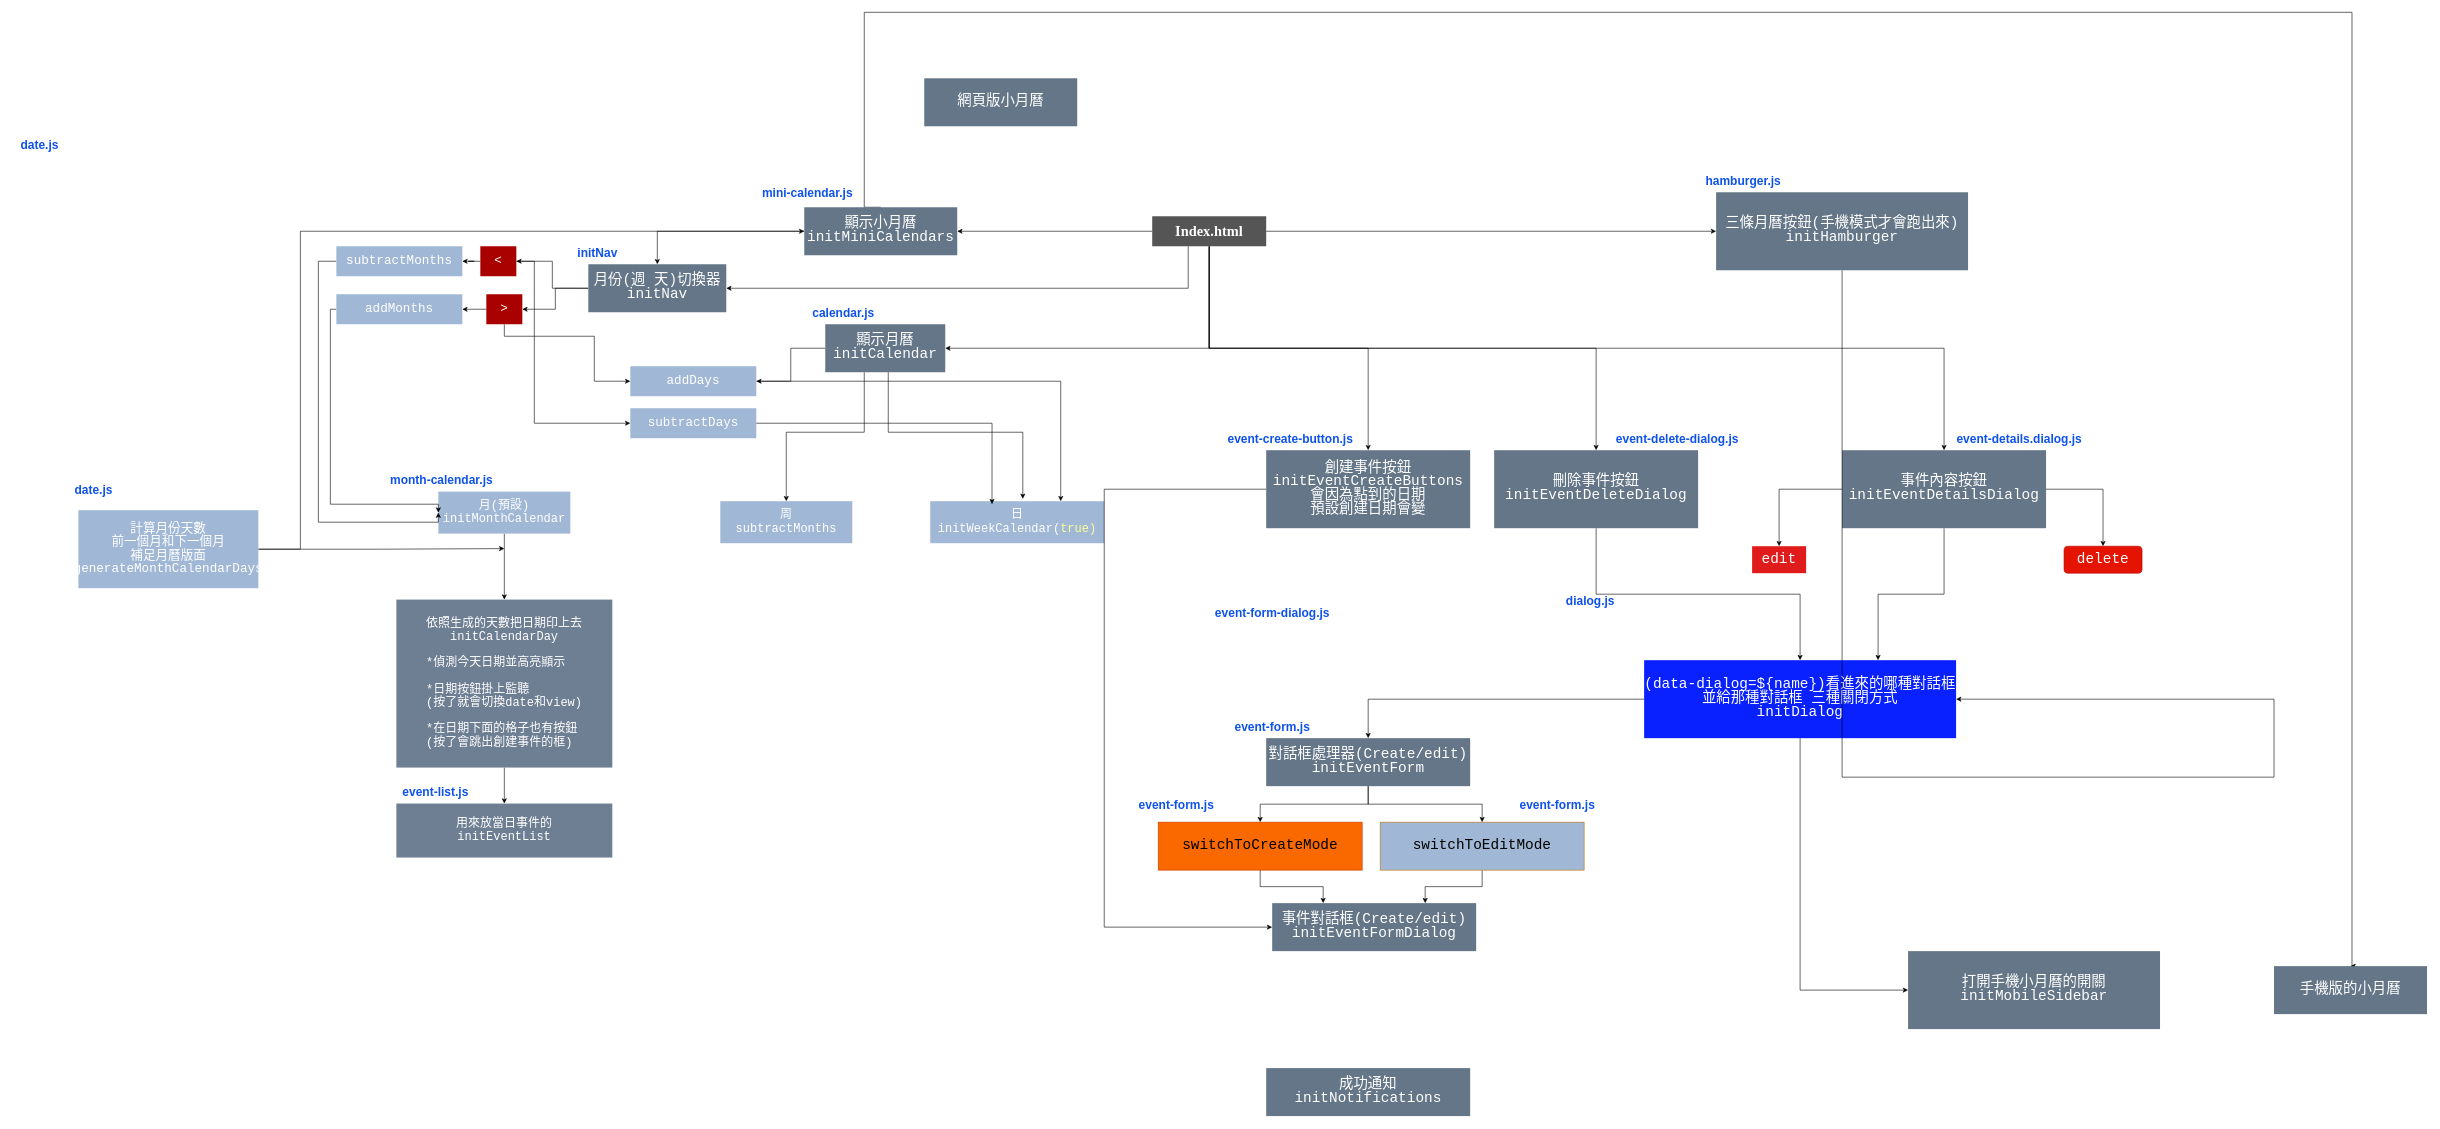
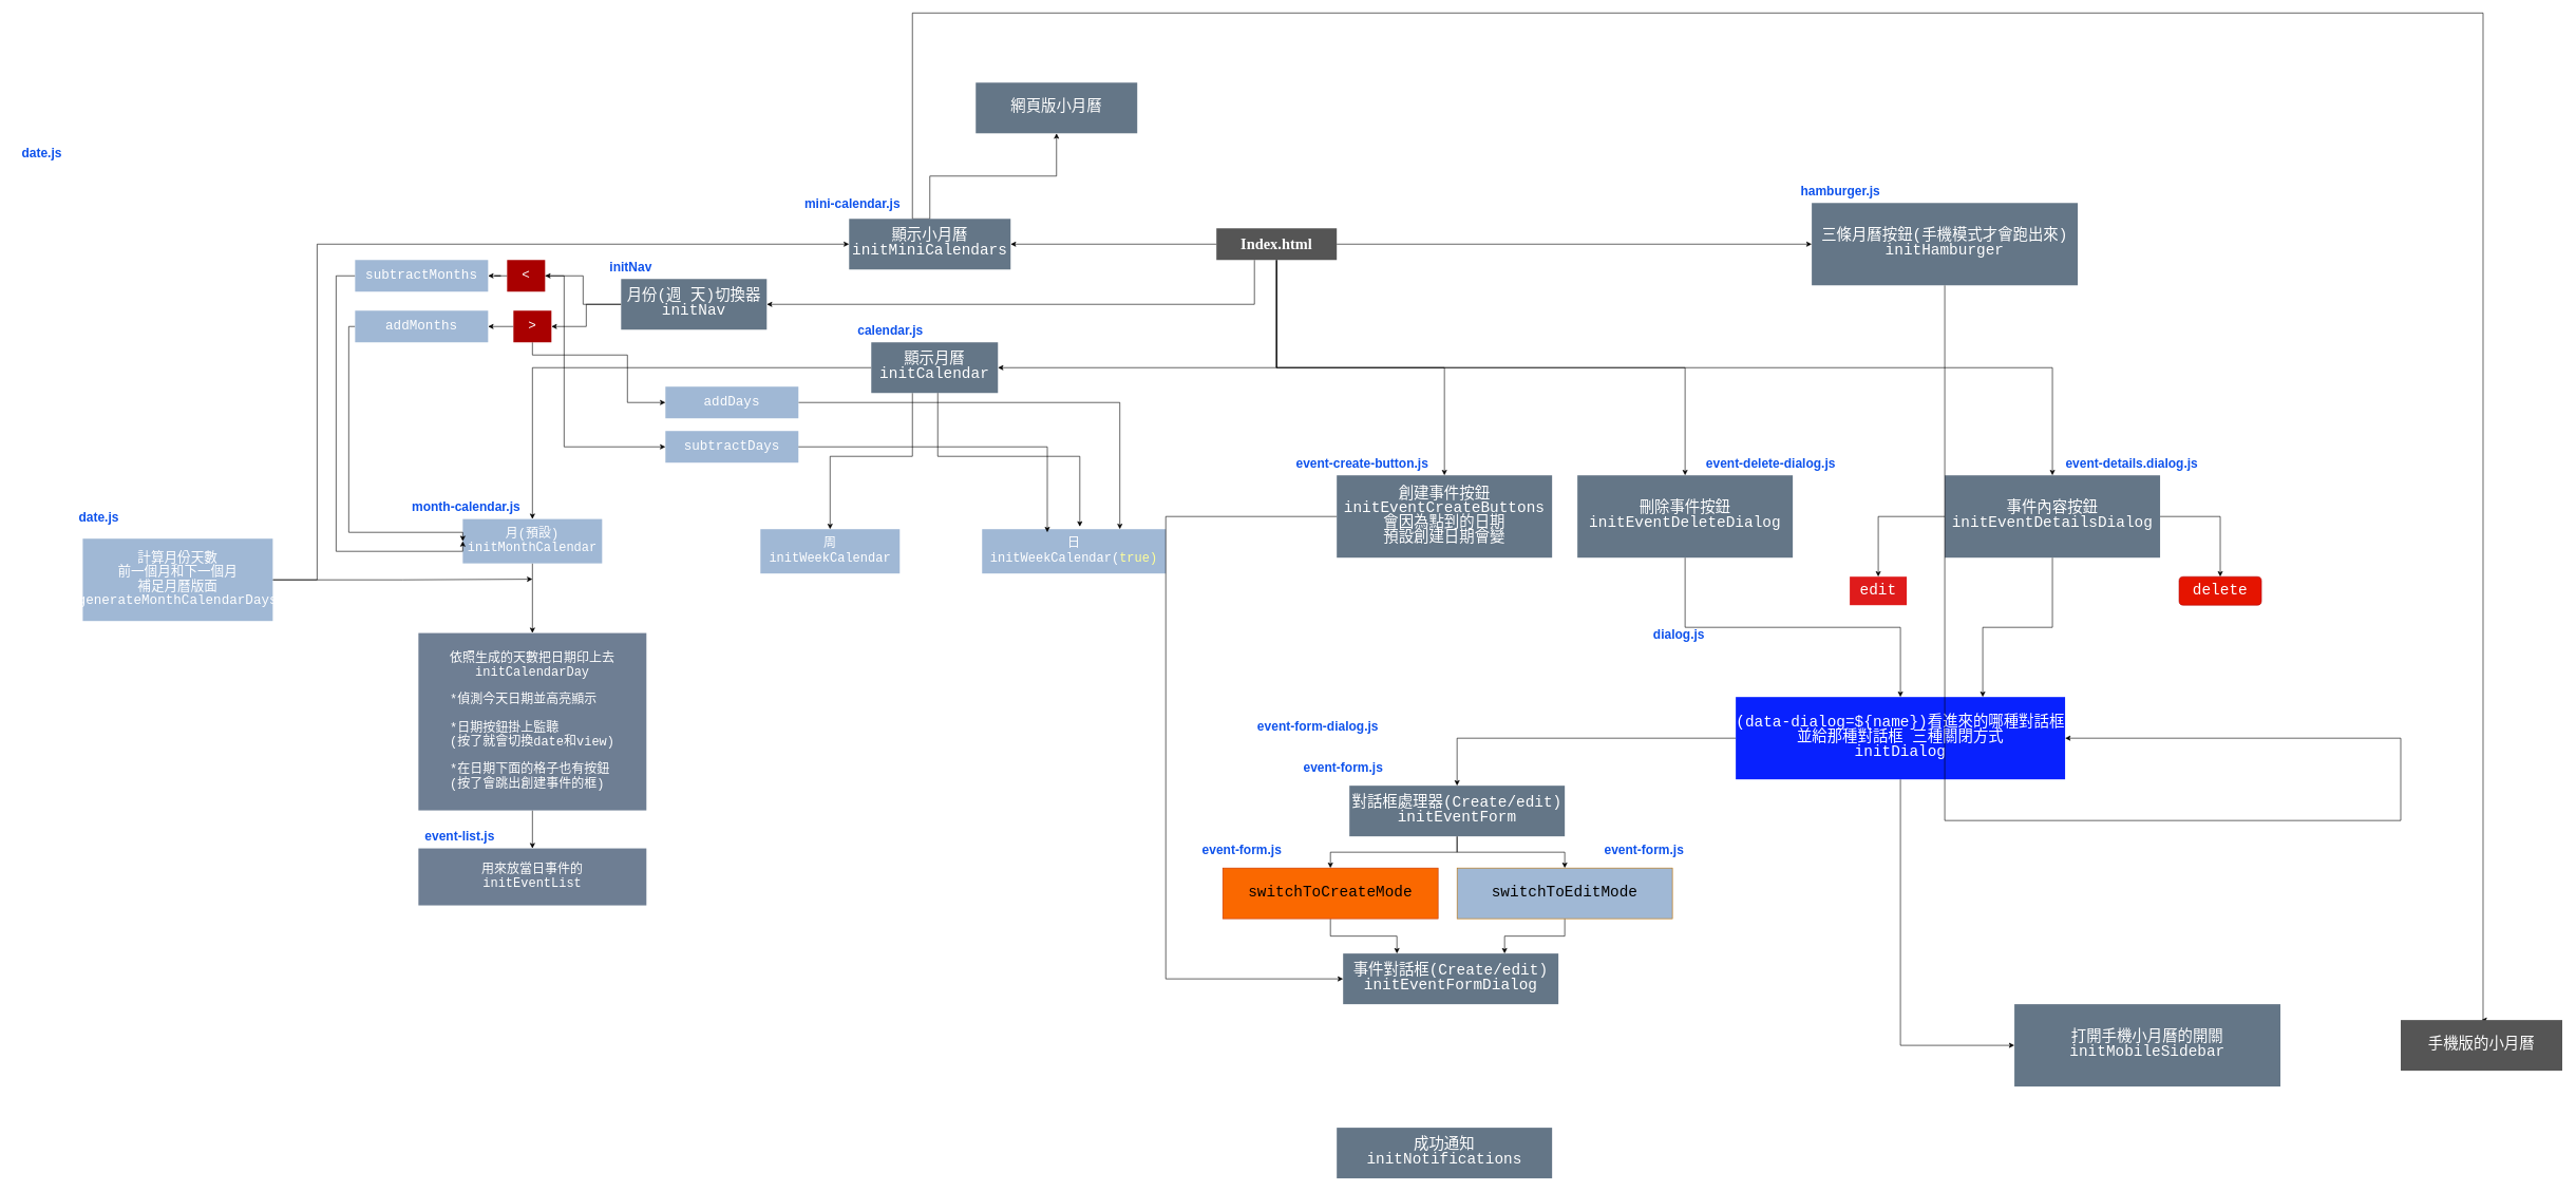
- <mxCell id="60" style="edgeStyle=orthogonalEdgeStyle;rounded=0;orthogonalLoop=1;jettySize=auto;html=1;" edge="1" parent="1" source="61" target="69"><mxGeometry relative="1" as="geometry" /></mxCell>
+ <mxCell id="60" style="edgeStyle=orthogonalEdgeStyle;rounded=0;orthogonalLoop=1;jettySize=auto;html=1;entryX=0.5;entryY=1;entryDx=0;entryDy=0;" edge="1" parent="1" source="61" target="64"><mxGeometry relative="1" as="geometry" /></mxCell>
- <mxCell id="10" style="edgeStyle=orthogonalEdgeStyle;rounded=0;orthogonalLoop=1;jettySize=auto;html=1;" parent="1" source="12" target="76" edge="1"><mxGeometry relative="1" as="geometry" /></mxCell>
+ <mxCell id="10" style="edgeStyle=orthogonalEdgeStyle;rounded=0;orthogonalLoop=1;jettySize=auto;html=1;entryX=0.5;entryY=0;entryDx=0;entryDy=0;" parent="1" source="12" target="14" edge="1"><mxGeometry relative="1" as="geometry" /></mxCell>
- <mxCell id="15" value="&lt;div style=&quot;font-family: Consolas, &amp;quot;Courier New&amp;quot;, monospace; line-height: 19px; white-space: pre;&quot;&gt;&lt;font style=&quot;font-size: 20px;&quot;&gt;周&lt;/font&gt;&lt;/div&gt;&lt;div style=&quot;font-family: Consolas, &amp;quot;Courier New&amp;quot;, monospace; line-height: 19px; white-space: pre;&quot;&gt;&lt;div style=&quot;line-height: 19px;&quot;&gt;&lt;div style=&quot;line-height: 19px;&quot;&gt;&lt;font style=&quot;color: rgb(255, 255, 255); font-size: 20px;&quot;&gt;subtractMonths&lt;/font&gt;&lt;/div&gt;&lt;/div&gt;&lt;/div&gt;" style="rounded=0;whiteSpace=wrap;html=1;fillColor=#A0B8D5;strokeColor=none;fontColor=#ffffff;strokeWidth=1;" parent="1" vertex="1"><mxGeometry x="1200" y="835" width="220" height="70" as="geometry" /></mxCell>
+ <mxCell id="15" value="&lt;div style=&quot;font-family: Consolas, &amp;quot;Courier New&amp;quot;, monospace; line-height: 19px; white-space: pre;&quot;&gt;&lt;font style=&quot;font-size: 20px;&quot;&gt;周&lt;/font&gt;&lt;/div&gt;&lt;div style=&quot;font-family: Consolas, &amp;quot;Courier New&amp;quot;, monospace; line-height: 19px; white-space: pre;&quot;&gt;&lt;div style=&quot;line-height: 19px;&quot;&gt;&lt;div style=&quot;line-height: 19px;&quot;&gt;&lt;font style=&quot;color: rgb(255, 255, 255); font-size: 20px;&quot;&gt;initWeekCalendar&lt;/font&gt;&lt;/div&gt;&lt;/div&gt;&lt;/div&gt;" style="rounded=0;whiteSpace=wrap;html=1;fillColor=#A0B8D5;strokeColor=none;fontColor=#ffffff;strokeWidth=1;" parent="1" vertex="1"><mxGeometry x="1200" y="835" width="220" height="70" as="geometry" /></mxCell>
- <mxCell id="44" value="&lt;span style=&quot;font-size: 20px;&quot;&gt;&lt;b&gt;event-form-dialog.js&lt;/b&gt;&lt;/span&gt;" style="text;html=1;align=center;verticalAlign=middle;resizable=0;points=[];autosize=1;strokeColor=none;fillColor=none;fontColor=#0E52EC;" parent="1" vertex="1"><mxGeometry x="2015" y="1000" width="210" height="40" as="geometry" /></mxCell>
+ <mxCell id="44" value="&lt;span style=&quot;font-size: 20px;&quot;&gt;&lt;b&gt;event-form-dialog.js&lt;/b&gt;&lt;/span&gt;" style="text;html=1;align=center;verticalAlign=middle;resizable=0;points=[];autosize=1;strokeColor=none;fillColor=none;fontColor=#0E52EC;" parent="1" vertex="1"><mxGeometry x="1975" y="1125" width="210" height="40" as="geometry" /></mxCell>
- <mxCell id="49" value="&lt;div style=&quot;font-family: Consolas, &amp;quot;Courier New&amp;quot;, monospace; line-height: 19px; white-space: pre;&quot;&gt;&lt;span style=&quot;font-size: 24px;&quot;&gt;對話框處理器&lt;/span&gt;&lt;span style=&quot;font-size: 24px; background-color: transparent; color: light-dark(rgb(255, 255, 255), rgb(18, 18, 18));&quot;&gt;(Create/edit)&lt;/span&gt;&lt;/div&gt;&lt;div style=&quot;font-family: Consolas, &amp;quot;Courier New&amp;quot;, monospace; line-height: 19px; white-space: pre;&quot;&gt;&lt;font style=&quot;color: rgb(255, 255, 255); font-size: 24px;&quot;&gt;initEventForm&lt;/font&gt;&lt;/div&gt;" style="rounded=0;whiteSpace=wrap;html=1;fillColor=#647687;strokeColor=none;fontColor=#ffffff;" parent="1" vertex="1"><mxGeometry x="2110" y="1230" width="340" height="80" as="geometry" /></mxCell>
+ <mxCell id="49" value="&lt;div style=&quot;font-family: Consolas, &amp;quot;Courier New&amp;quot;, monospace; line-height: 19px; white-space: pre;&quot;&gt;&lt;span style=&quot;font-size: 24px;&quot;&gt;對話框處理器&lt;/span&gt;&lt;span style=&quot;font-size: 24px; background-color: transparent; color: light-dark(rgb(255, 255, 255), rgb(18, 18, 18));&quot;&gt;(Create/edit)&lt;/span&gt;&lt;/div&gt;&lt;div style=&quot;font-family: Consolas, &amp;quot;Courier New&amp;quot;, monospace; line-height: 19px; white-space: pre;&quot;&gt;&lt;font style=&quot;color: rgb(255, 255, 255); font-size: 24px;&quot;&gt;initEventForm&lt;/font&gt;&lt;/div&gt;" style="rounded=0;whiteSpace=wrap;html=1;fillColor=#647687;strokeColor=none;fontColor=#ffffff;" parent="1" vertex="1"><mxGeometry x="2130" y="1240" width="340" height="80" as="geometry" /></mxCell>
- <mxCell id="63" value="&lt;div style=&quot;font-family: Consolas, &amp;quot;Courier New&amp;quot;, monospace; line-height: 19px; white-space: pre;&quot;&gt;&lt;span style=&quot;font-size: 24px;&quot;&gt;手機版的小月曆&lt;/span&gt;&lt;/div&gt;" style="rounded=0;whiteSpace=wrap;html=1;fillColor=#647687;strokeColor=none;fontColor=#ffffff;" vertex="1" parent="1"><mxGeometry x="3790" y="1610" width="255" height="80" as="geometry" /></mxCell>
+ <mxCell id="63" value="&lt;div style=&quot;font-family: Consolas, &amp;quot;Courier New&amp;quot;, monospace; line-height: 19px; white-space: pre;&quot;&gt;&lt;span style=&quot;font-size: 24px;&quot;&gt;手機版的小月曆&lt;/span&gt;&lt;/div&gt;" style="rounded=0;whiteSpace=wrap;html=1;fillColor=#555555;strokeColor=none;fontColor=#ffffff;" vertex="1" parent="1"><mxGeometry x="3790" y="1610" width="255" height="80" as="geometry" /></mxCell>
